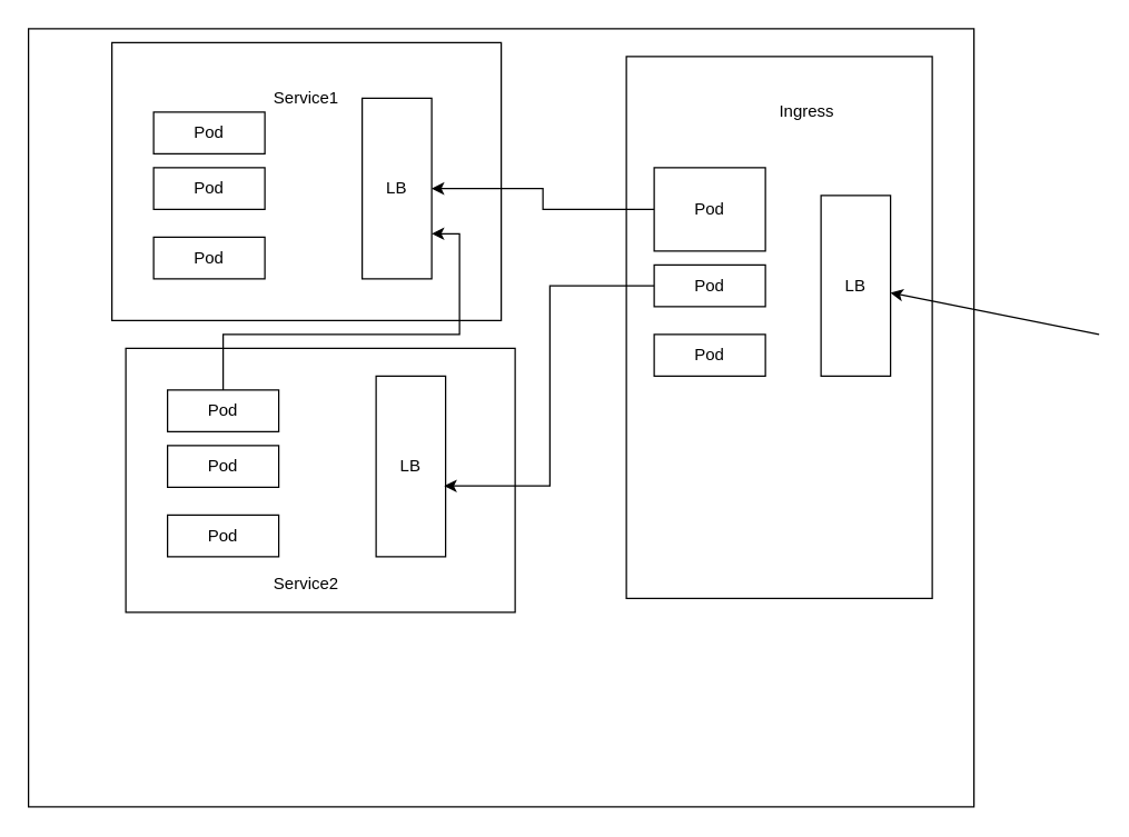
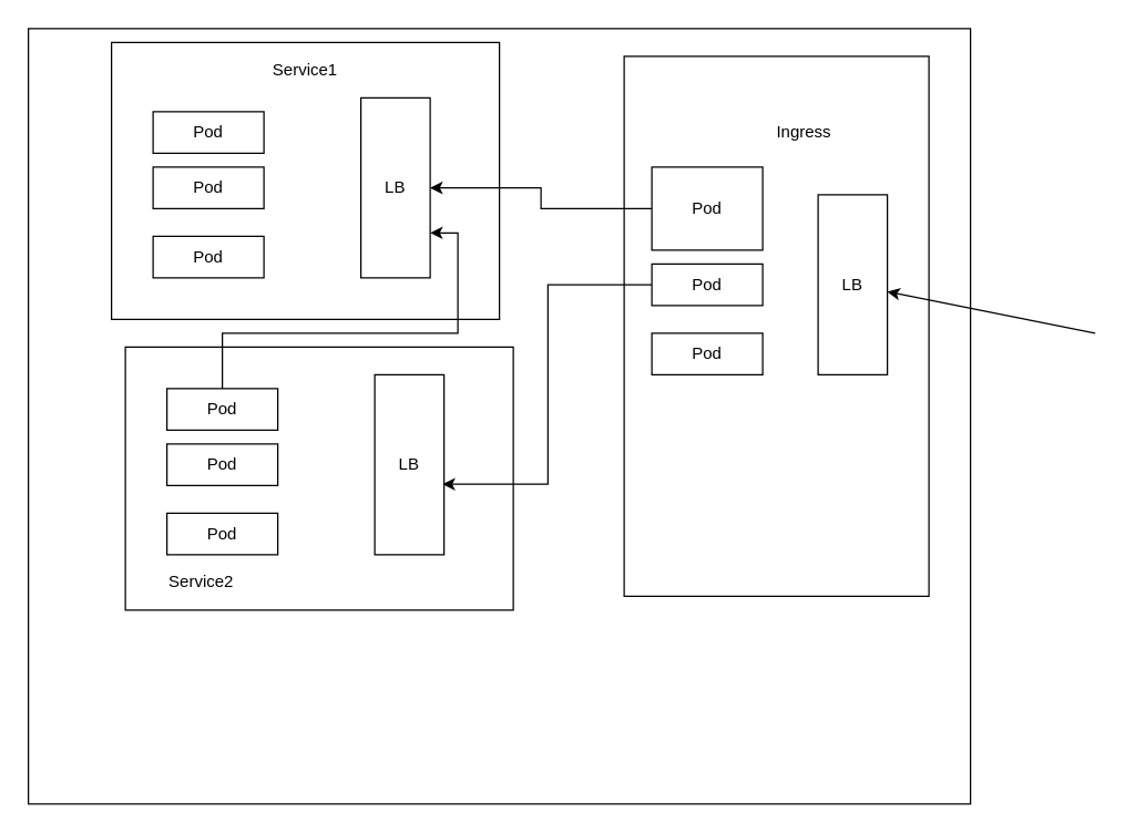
- <mxCell id="15" value="&lt;div&gt;Service1&lt;/div&gt;" style="text;html=1;strokeColor=none;fillColor=none;align=center;verticalAlign=middle;whiteSpace=wrap;rounded=0;" vertex="1" parent="1"><mxGeometry x="200" y="60" width="40" height="20" as="geometry" /></mxCell>
+ <mxCell id="15" value="&lt;div&gt;Service1&lt;/div&gt;" style="text;html=1;strokeColor=none;fillColor=none;align=center;verticalAlign=middle;whiteSpace=wrap;rounded=0;" vertex="1" parent="1"><mxGeometry x="200" y="40" width="40" height="20" as="geometry" /></mxCell>
- <mxCell id="23" value="&lt;div&gt;Ingress&lt;/div&gt;" style="text;html=1;strokeColor=none;fillColor=none;align=center;verticalAlign=middle;whiteSpace=wrap;rounded=0;" vertex="1" parent="1"><mxGeometry x="560" y="70" width="40" height="20" as="geometry" /></mxCell>
+ <mxCell id="23" value="&lt;div&gt;Ingress&lt;/div&gt;" style="text;html=1;strokeColor=none;fillColor=none;align=center;verticalAlign=middle;whiteSpace=wrap;rounded=0;" vertex="1" parent="1"><mxGeometry x="560" y="85" width="40" height="20" as="geometry" /></mxCell>
- <mxCell id="16" value="&lt;div&gt;Service2&lt;/div&gt;" style="text;html=1;strokeColor=none;fillColor=none;align=center;verticalAlign=middle;whiteSpace=wrap;rounded=0;" vertex="1" parent="1"><mxGeometry x="200" y="410" width="40" height="20" as="geometry" /></mxCell>
+ <mxCell id="16" value="&lt;div&gt;Service2&lt;/div&gt;" style="text;html=1;strokeColor=none;fillColor=none;align=center;verticalAlign=middle;whiteSpace=wrap;rounded=0;" vertex="1" parent="1"><mxGeometry x="125" y="410" width="40" height="20" as="geometry" /></mxCell>
